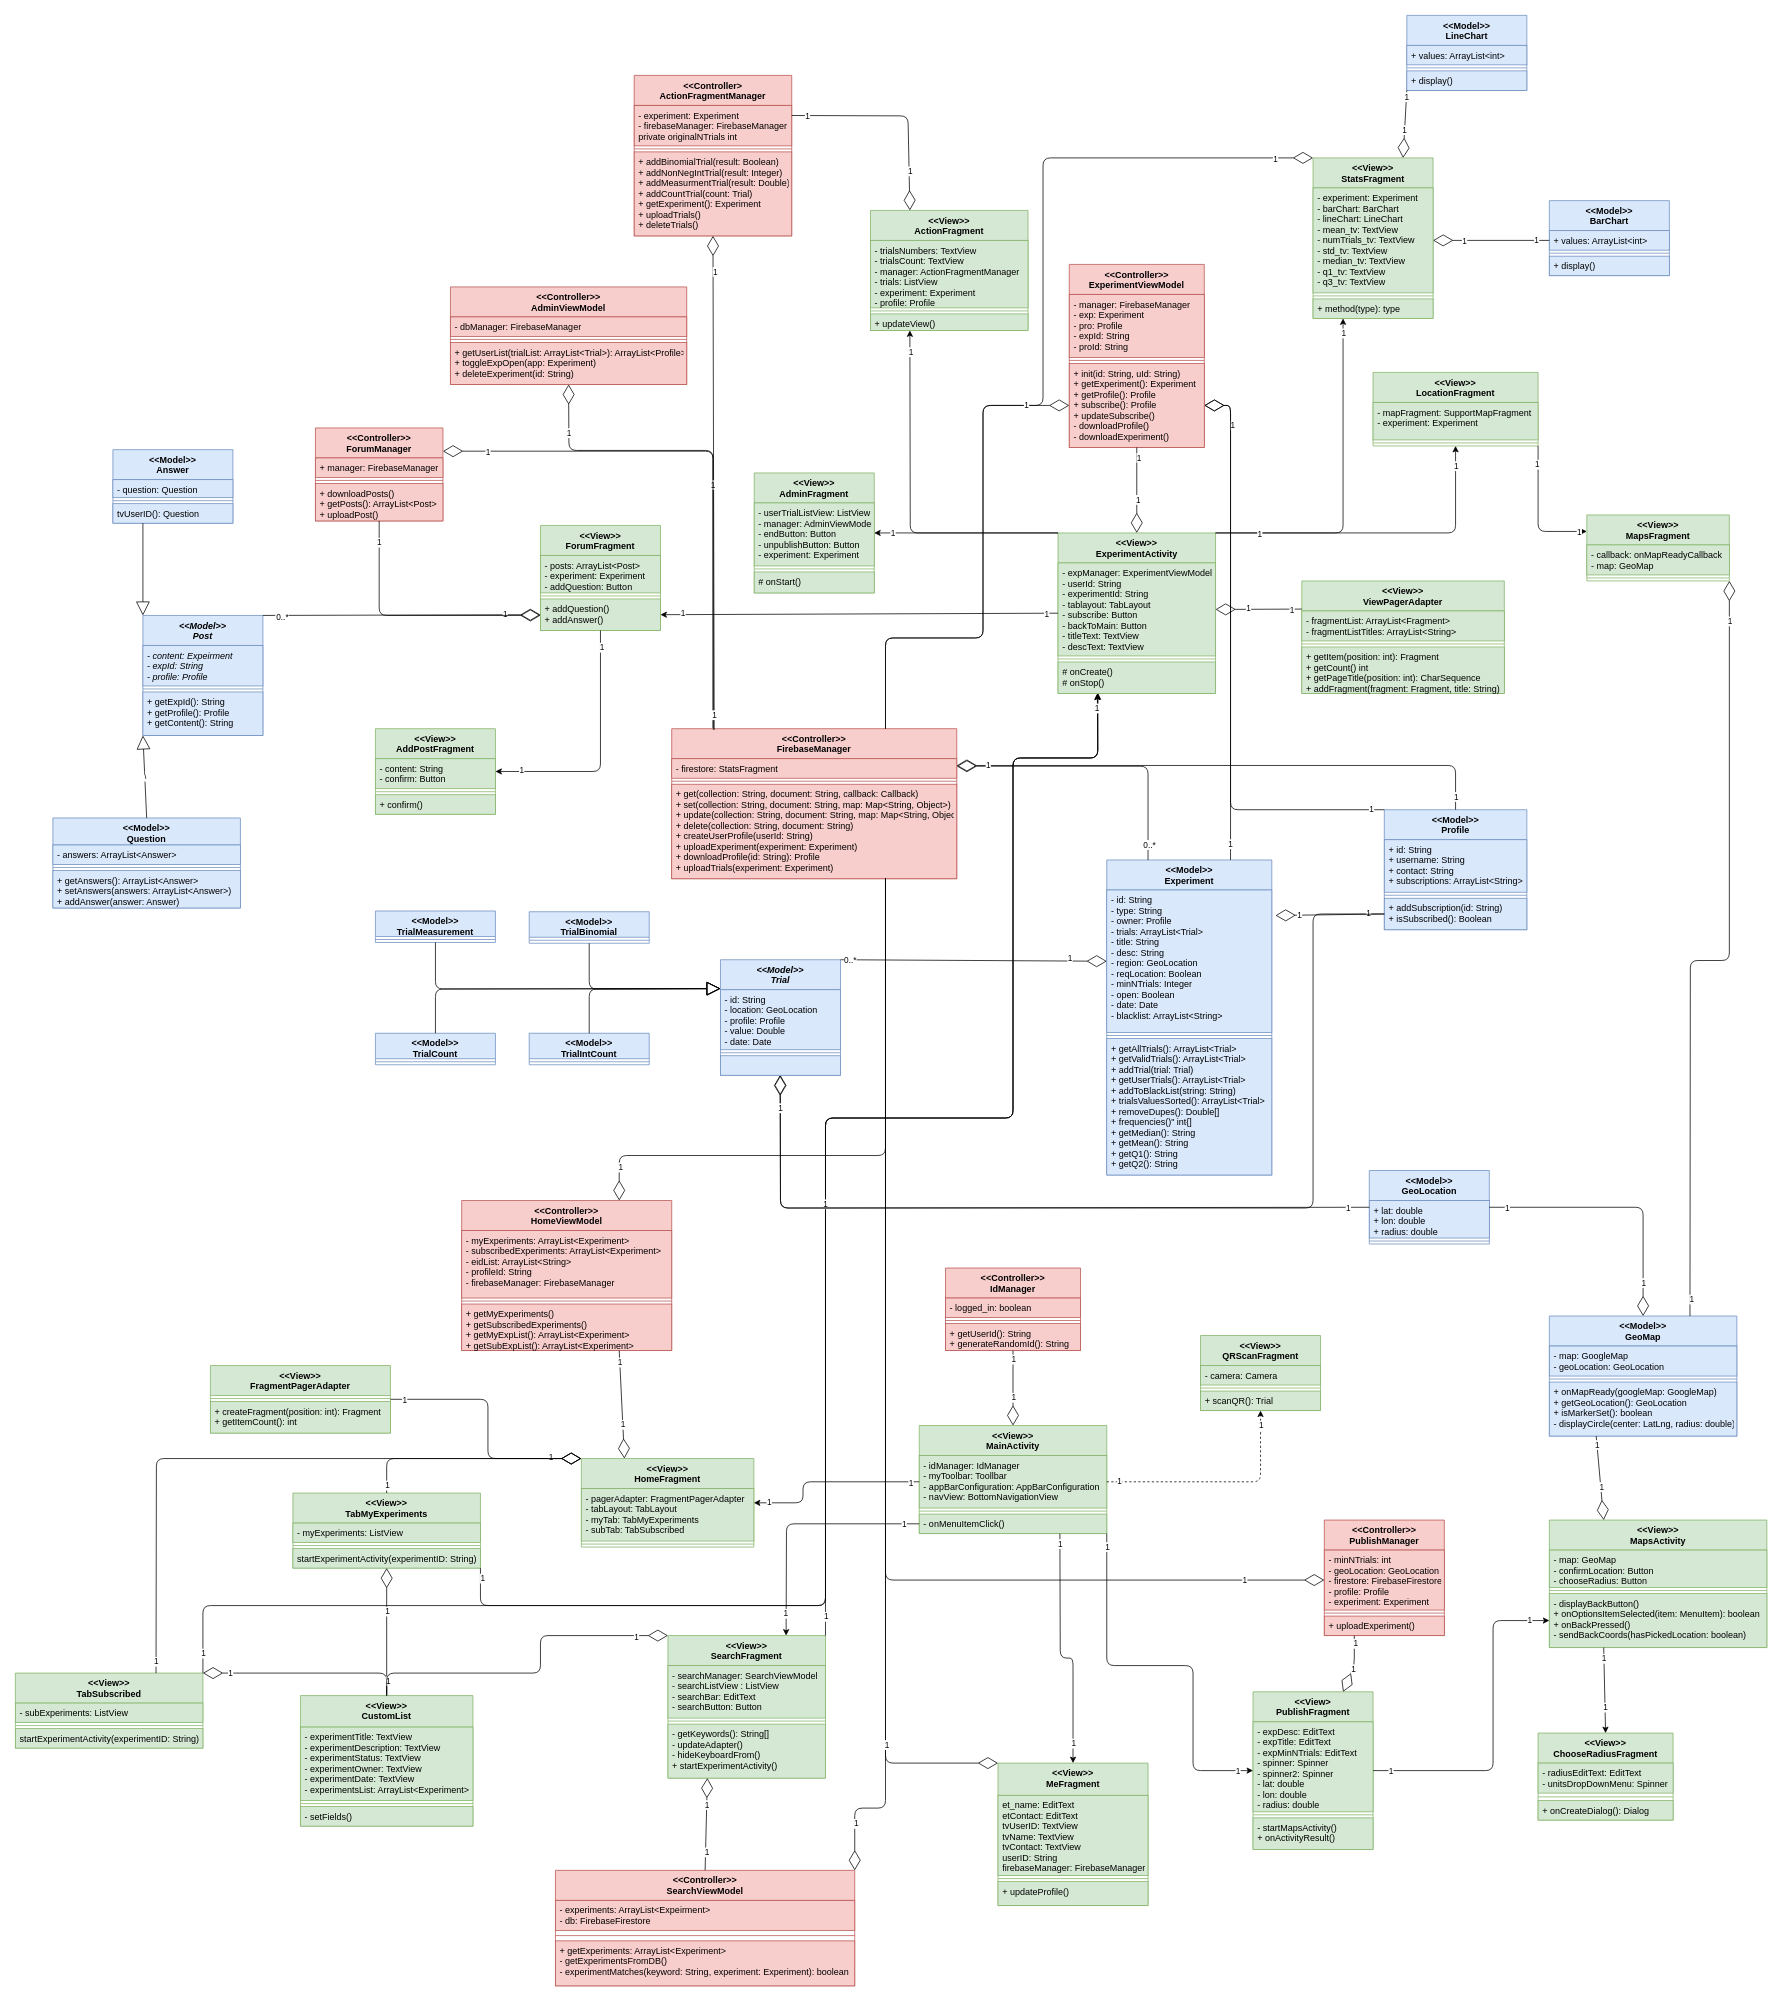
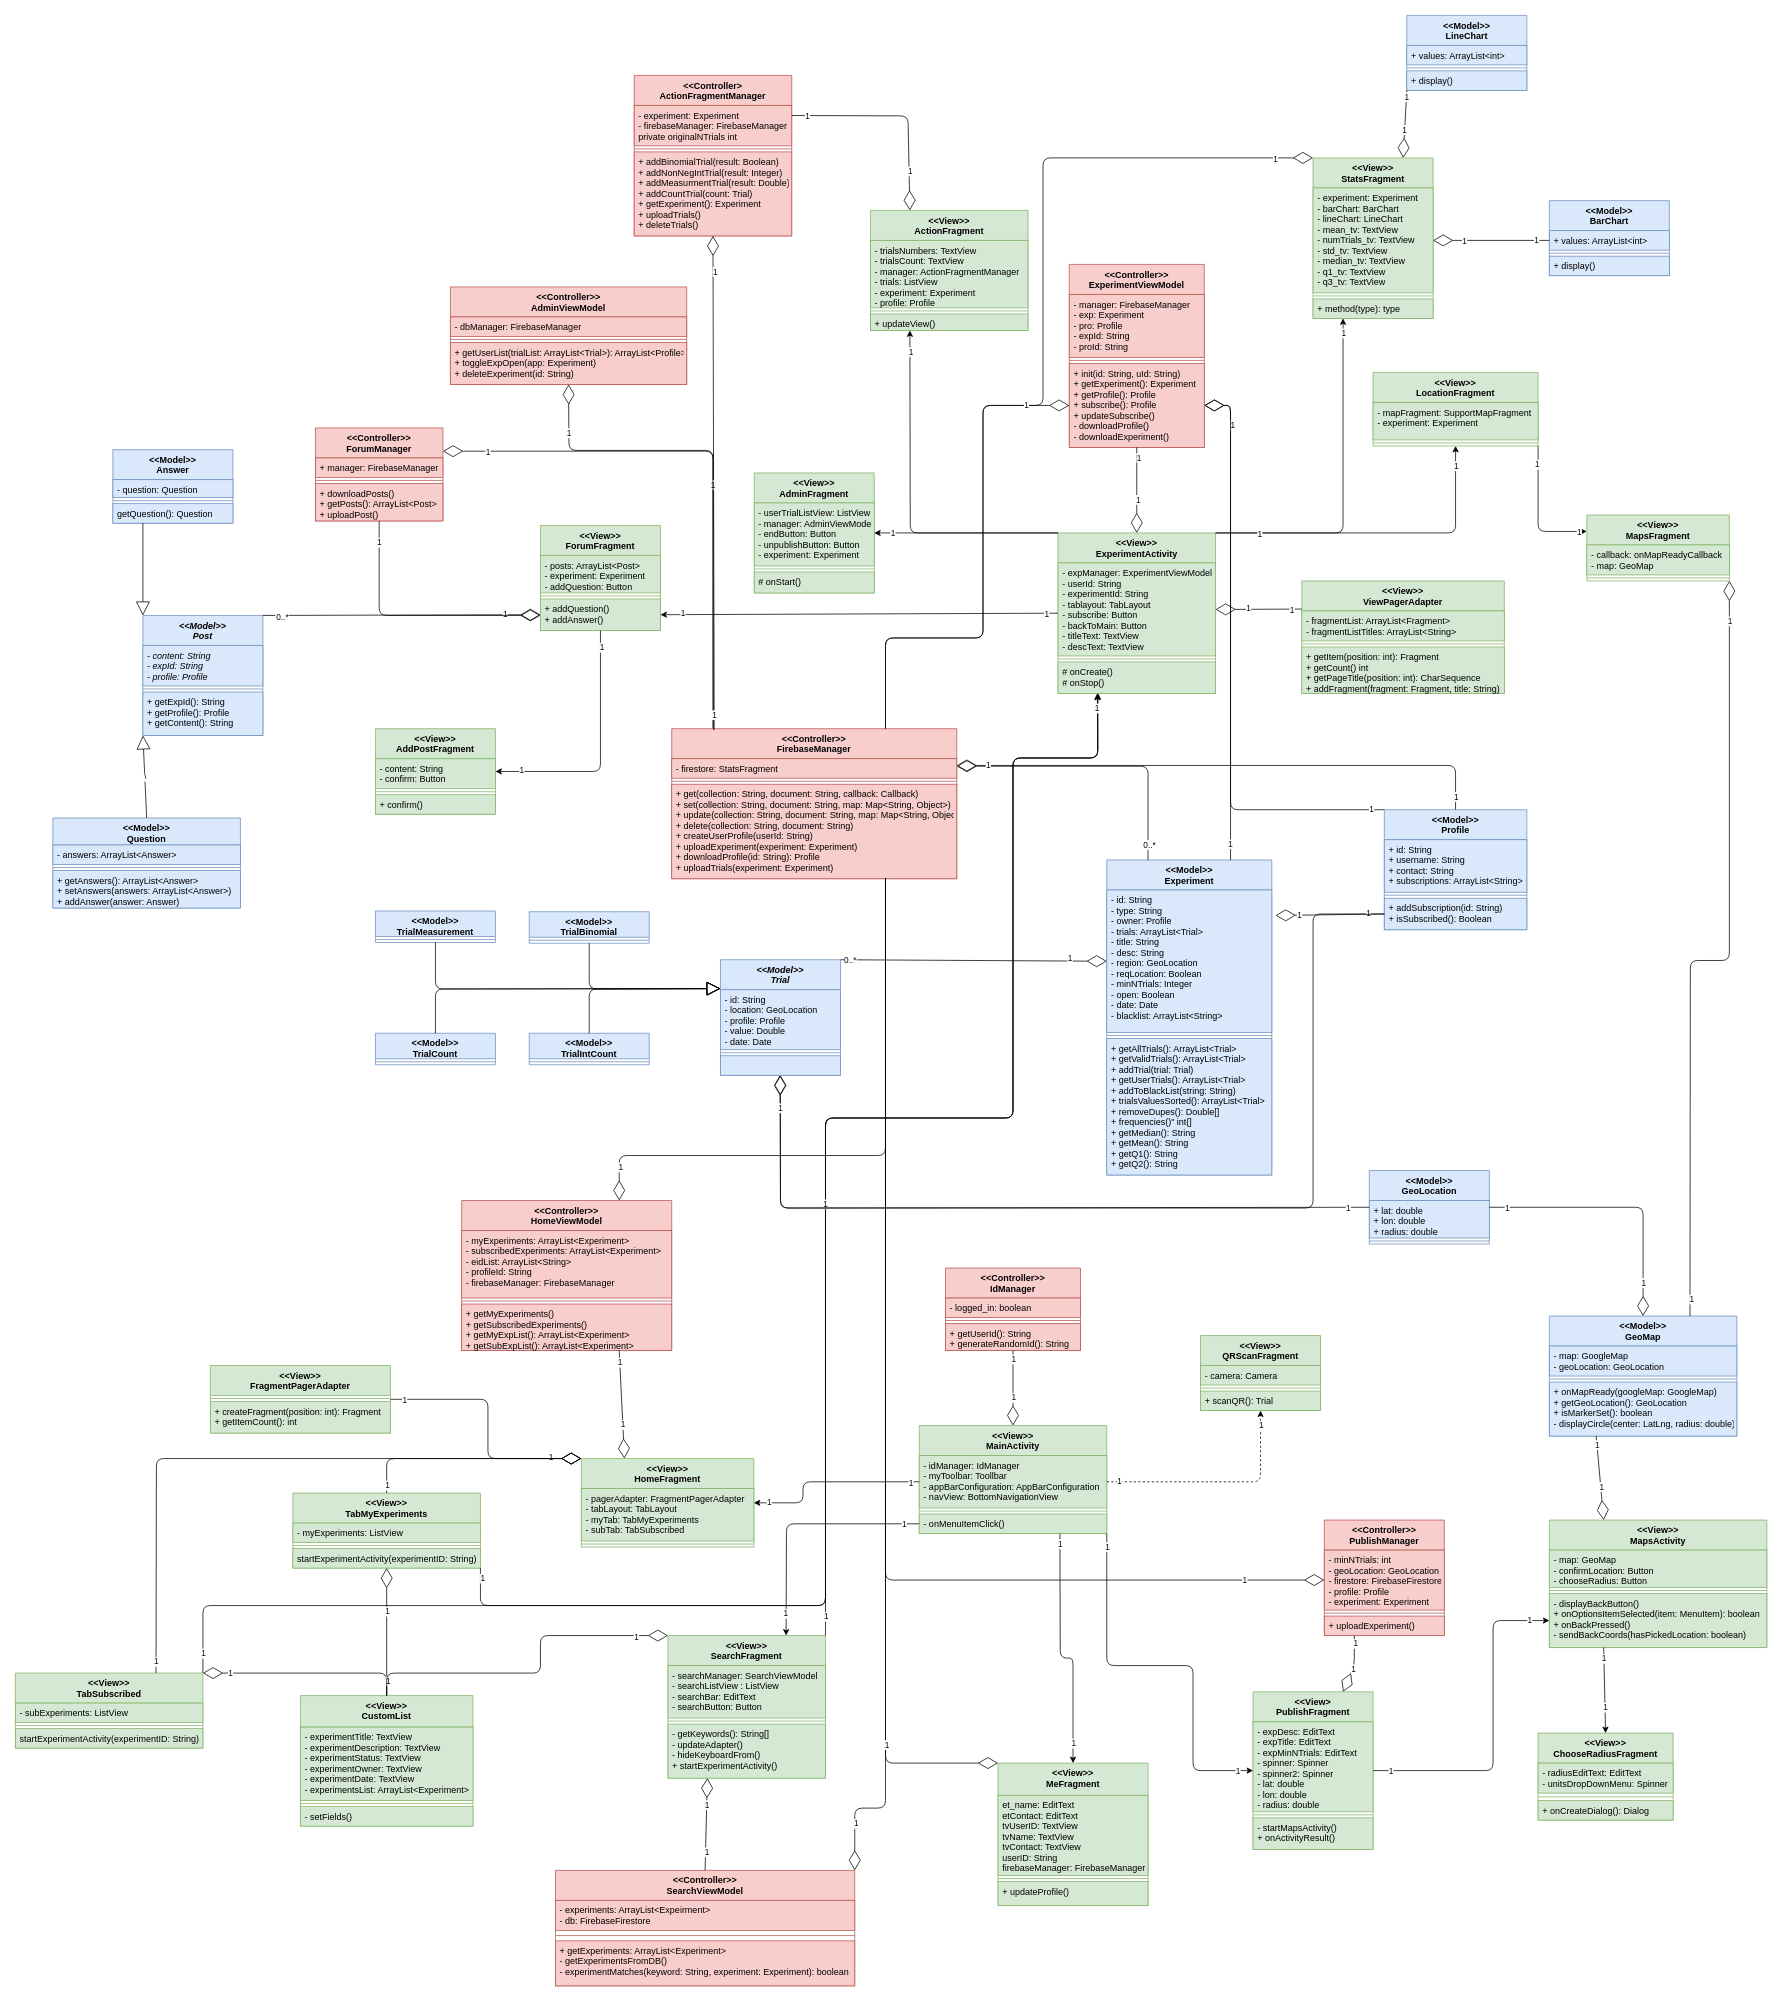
- <mxCell id="148" value="tvUserID(): Question" style="text;strokeColor=#6c8ebf;fillColor=#dae8fc;align=left;verticalAlign=top;spacingLeft=4;spacingRight=4;overflow=hidden;rotatable=0;points=[[0,0.5],[1,0.5]];portConstraint=eastwest;" vertex="1" parent="145"><mxGeometry y="72" width="160" height="26" as="geometry" /></mxCell>
+ <mxCell id="148" value="getQuestion(): Question" style="text;strokeColor=#6c8ebf;fillColor=#dae8fc;align=left;verticalAlign=top;spacingLeft=4;spacingRight=4;overflow=hidden;rotatable=0;points=[[0,0.5],[1,0.5]];portConstraint=eastwest;" vertex="1" parent="145"><mxGeometry y="72" width="160" height="26" as="geometry" /></mxCell>
- <mxCell id="142" value="- content: Expeirment&#10;- expId: String&#10;- profile: Profile" style="text;strokeColor=#6c8ebf;fillColor=#dae8fc;align=left;verticalAlign=top;spacingLeft=4;spacingRight=4;overflow=hidden;rotatable=0;points=[[0,0.5],[1,0.5]];portConstraint=eastwest;fontStyle=2" vertex="1" parent="141"><mxGeometry y="40" width="160" height="54" as="geometry" /></mxCell>
+ <mxCell id="142" value="- content: String&#10;- expId: String&#10;- profile: Profile" style="text;strokeColor=#6c8ebf;fillColor=#dae8fc;align=left;verticalAlign=top;spacingLeft=4;spacingRight=4;overflow=hidden;rotatable=0;points=[[0,0.5],[1,0.5]];portConstraint=eastwest;fontStyle=2" vertex="1" parent="141"><mxGeometry y="40" width="160" height="54" as="geometry" /></mxCell>
